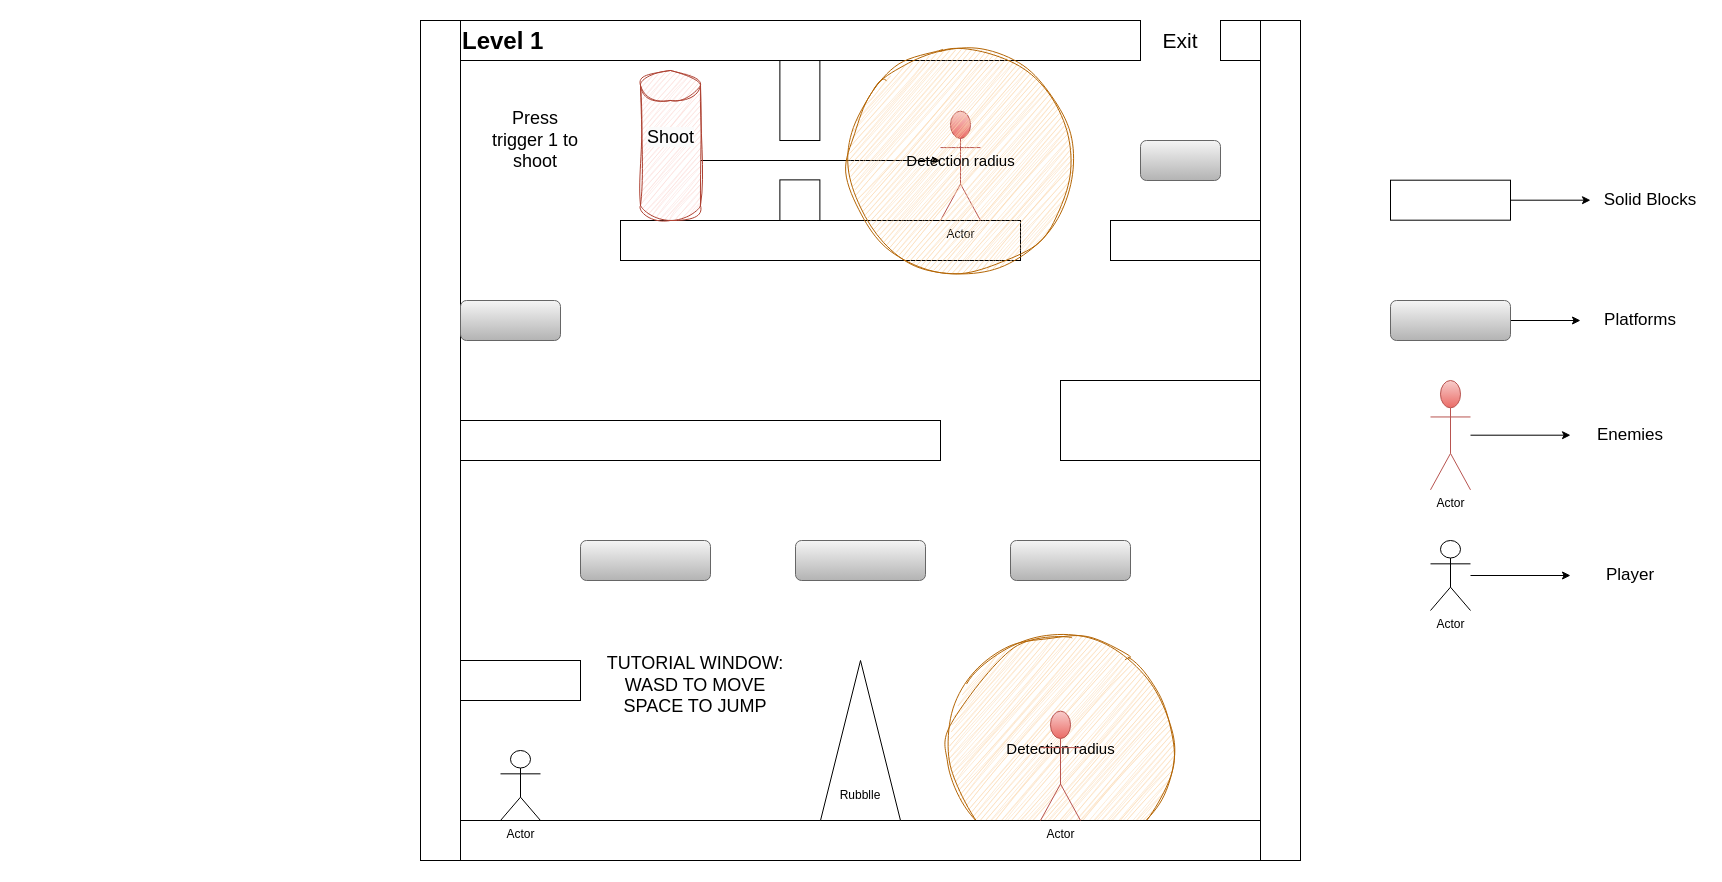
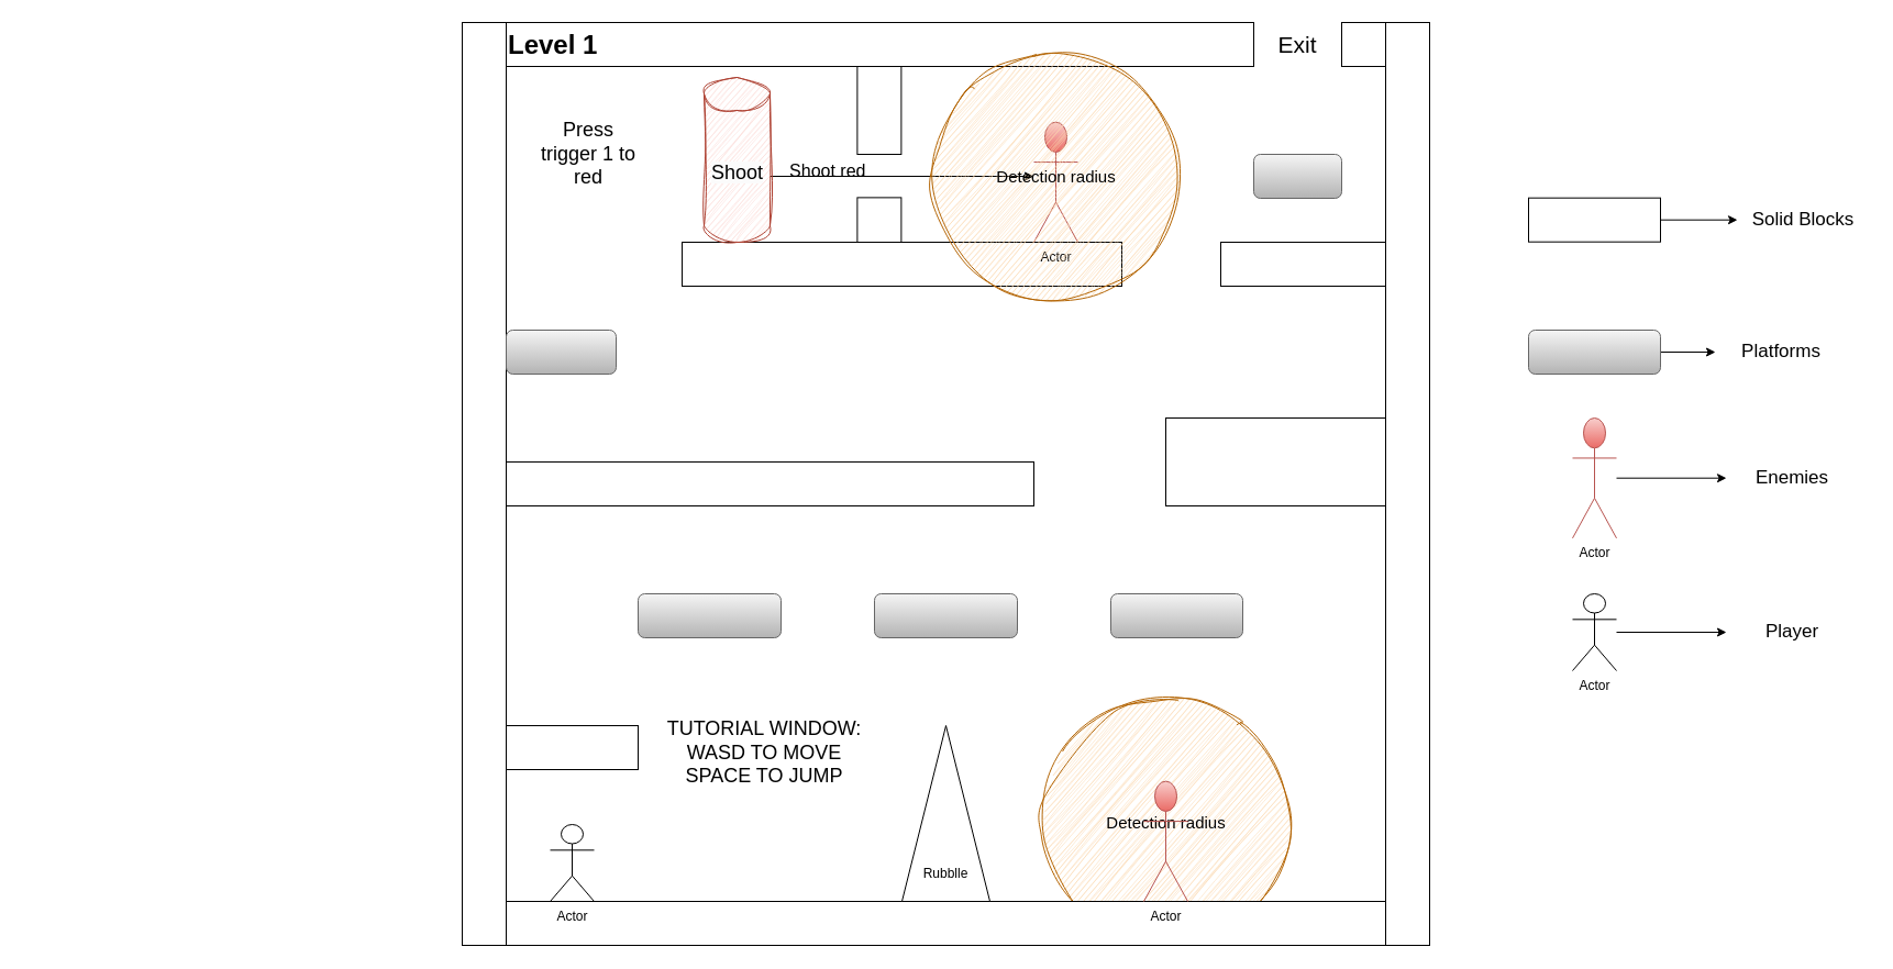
- <mxCell id="45" value="&lt;span style=&quot;color: rgb(0, 0, 0); font-family: Helvetica; font-size: 18px; font-style: normal; font-variant-ligatures: normal; font-variant-caps: normal; font-weight: 400; letter-spacing: normal; orphans: 2; text-align: center; text-indent: 0px; text-transform: none; widows: 2; word-spacing: 0px; -webkit-text-stroke-width: 0px; white-space: normal; background-color: rgb(251, 251, 251); text-decoration-thickness: initial; text-decoration-style: initial; text-decoration-color: initial; display: inline !important; float: none;&quot;&gt;Shoot&lt;/span&gt;" style="text;whiteSpace=wrap;html=1;" vertex="1" parent="1"><mxGeometry x="645" y="120.01" width="50" height="29.99" as="geometry" /></mxCell>
+ <mxCell id="45" value="&lt;span style=&quot;color: rgb(0, 0, 0); font-family: Helvetica; font-size: 18px; font-style: normal; font-variant-ligatures: normal; font-variant-caps: normal; font-weight: 400; letter-spacing: normal; orphans: 2; text-align: center; text-indent: 0px; text-transform: none; widows: 2; word-spacing: 0px; -webkit-text-stroke-width: 0px; white-space: normal; background-color: rgb(251, 251, 251); text-decoration-thickness: initial; text-decoration-style: initial; text-decoration-color: initial; display: inline !important; float: none;&quot;&gt;Shoot&lt;/span&gt;" style="text;whiteSpace=wrap;html=1;" vertex="1" parent="1"><mxGeometry x="645" y="140.01" width="50" height="29.99" as="geometry" /></mxCell>
- <mxCell id="31" value="&lt;font style=&quot;font-size: 18px;&quot;&gt;Press trigger 1 to shoot&lt;/font&gt;" style="text;html=1;align=center;verticalAlign=middle;whiteSpace=wrap;rounded=0;" parent="1" vertex="1"><mxGeometry x="490" y="100" width="90" height="80" as="geometry" /></mxCell>
+ <mxCell id="31" value="&lt;font style=&quot;font-size: 18px;&quot;&gt;Press trigger 1 to red&lt;/font&gt;" style="text;html=1;align=center;verticalAlign=middle;whiteSpace=wrap;rounded=0;" parent="1" vertex="1"><mxGeometry x="490" y="100" width="90" height="80" as="geometry" /></mxCell>
+ <mxCell id="28" value="&lt;font style=&quot;font-size: 16px;&quot;&gt;Shoot red&amp;nbsp;&lt;/font&gt;" style="text;html=1;align=center;verticalAlign=middle;whiteSpace=wrap;rounded=0;" parent="1" vertex="1"><mxGeometry x="710" y="140" width="90" height="30" as="geometry" /></mxCell>
- <mxCell id="40" value="&lt;font style=&quot;font-size: 17px;&quot;&gt;Solid Blocks&lt;/font&gt;" style="text;html=1;align=center;verticalAlign=middle;whiteSpace=wrap;rounded=0;" parent="1" vertex="1"><mxGeometry x="1590" y="184.69" width="120" height="30" as="geometry" /></mxCell>
+ <mxCell id="40" value="&lt;font style=&quot;font-size: 17px;&quot;&gt;Solid Blocks&lt;/font&gt;" style="text;html=1;align=center;verticalAlign=middle;whiteSpace=wrap;rounded=0;" parent="1" vertex="1"><mxGeometry x="1580" y="184.69" width="120" height="30" as="geometry" /></mxCell>
- <mxCell id="41" value="&lt;font style=&quot;font-size: 17px;&quot;&gt;Platforms&lt;/font&gt;" style="text;html=1;align=center;verticalAlign=middle;whiteSpace=wrap;rounded=0;" parent="1" vertex="1"><mxGeometry x="1580" y="305" width="120" height="30" as="geometry" /></mxCell>
+ <mxCell id="41" value="&lt;font style=&quot;font-size: 17px;&quot;&gt;Platforms&lt;/font&gt;" style="text;html=1;align=center;verticalAlign=middle;whiteSpace=wrap;rounded=0;" parent="1" vertex="1"><mxGeometry x="1560" y="305" width="120" height="30" as="geometry" /></mxCell>
